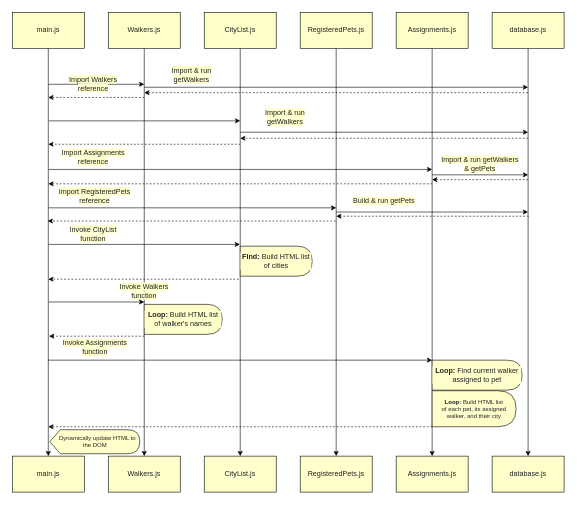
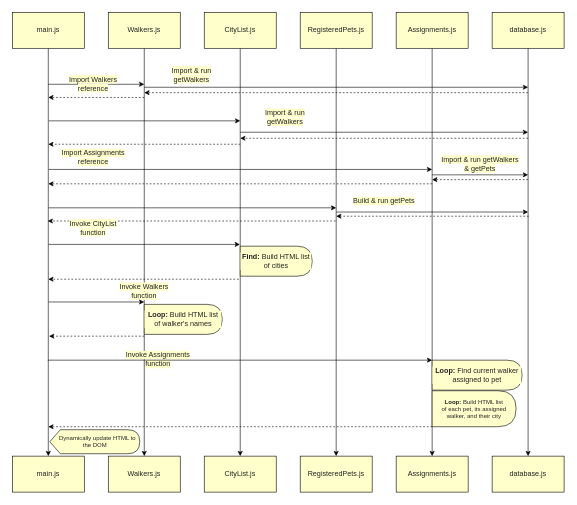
- <mxCell id="37" value="&lt;span style=&quot;background-color: rgb(255, 255, 204);&quot;&gt;Import RegisteredPets reference&lt;/span&gt;" style="text;strokeColor=none;align=center;fillColor=none;html=1;verticalAlign=middle;whiteSpace=wrap;rounded=0;fontColor=#212121;" vertex="1" parent="1"><mxGeometry x="95" y="311" width="125" height="30" as="geometry" /></mxCell>
- <mxCell id="43" value="&lt;span style=&quot;background-color: rgb(255, 255, 204);&quot;&gt;Invoke CityList function&lt;/span&gt;" style="text;strokeColor=none;align=center;fillColor=none;html=1;verticalAlign=middle;whiteSpace=wrap;rounded=0;fontColor=#212121;" vertex="1" parent="1"><mxGeometry x="110" y="374" width="90" height="30" as="geometry" /></mxCell>
+ <mxCell id="43" value="&lt;span style=&quot;background-color: rgb(255, 255, 204);&quot;&gt;Invoke CityList function&lt;/span&gt;" style="text;strokeColor=none;align=center;fillColor=none;html=1;verticalAlign=middle;whiteSpace=wrap;rounded=0;fontColor=#212121;" vertex="1" parent="1"><mxGeometry x="110" y="364" width="90" height="30" as="geometry" /></mxCell>
- <mxCell id="51" value="&lt;span style=&quot;background-color: rgb(255, 255, 204);&quot;&gt;Invoke Assignments function&lt;/span&gt;" style="text;strokeColor=none;align=center;fillColor=none;html=1;verticalAlign=middle;whiteSpace=wrap;rounded=0;fontColor=#212121;" vertex="1" parent="1"><mxGeometry x="98.75" y="564" width="117.5" height="30" as="geometry" /></mxCell>
+ <mxCell id="51" value="&lt;span style=&quot;background-color: rgb(255, 255, 204);&quot;&gt;Invoke Assignments function&lt;/span&gt;" style="text;strokeColor=none;align=center;fillColor=none;html=1;verticalAlign=middle;whiteSpace=wrap;rounded=0;fontColor=#212121;" vertex="1" parent="1"><mxGeometry x="203.75" y="584" width="117.5" height="30" as="geometry" /></mxCell>
